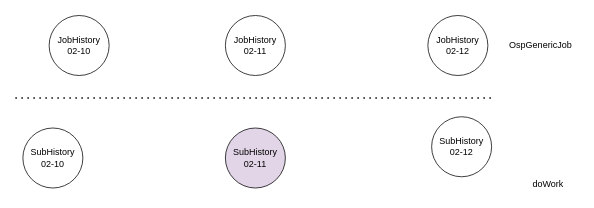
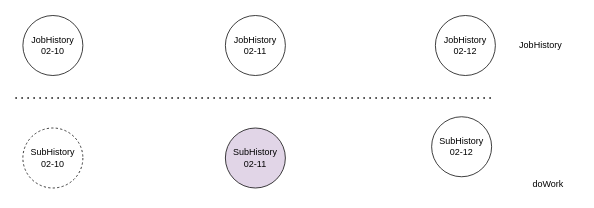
- <mxCell id="2" value="JobHistory&lt;br&gt;02-10" style="ellipse;whiteSpace=wrap;html=1;aspect=fixed;" vertex="1" parent="1"><mxGeometry x="65" y="20" width="80" height="80" as="geometry" /></mxCell>
+ <mxCell id="2" value="JobHistory&lt;br&gt;02-10" style="ellipse;whiteSpace=wrap;html=1;aspect=fixed;" vertex="1" parent="1"><mxGeometry x="30" y="20" width="80" height="80" as="geometry" /></mxCell>
- <mxCell id="5" value="JobHistory&lt;br&gt;02-12" style="ellipse;whiteSpace=wrap;html=1;aspect=fixed;" vertex="1" parent="1"><mxGeometry x="570" y="20" width="80" height="80" as="geometry" /></mxCell>
+ <mxCell id="5" value="JobHistory&lt;br&gt;02-12" style="ellipse;whiteSpace=wrap;html=1;aspect=fixed;" vertex="1" parent="1"><mxGeometry x="580" y="20" width="80" height="80" as="geometry" /></mxCell>
- <mxCell id="6" value="OspGenericJob" style="text;html=1;align=center;verticalAlign=middle;resizable=0;points=[];autosize=1;strokeColor=none;fillColor=none;" vertex="1" parent="1"><mxGeometry x="670" y="50" width="100" height="20" as="geometry" /></mxCell>
+ <mxCell id="6" value="JobHistory" style="text;html=1;align=center;verticalAlign=middle;resizable=0;points=[];autosize=1;strokeColor=none;fillColor=none;" vertex="1" parent="1"><mxGeometry x="670" y="50" width="100" height="20" as="geometry" /></mxCell>
- <mxCell id="8" value="SubHistory&lt;br&gt;02-10" style="ellipse;whiteSpace=wrap;html=1;aspect=fixed;" vertex="1" parent="1"><mxGeometry x="30" y="170" width="80" height="80" as="geometry" /></mxCell>
+ <mxCell id="8" value="SubHistory&lt;br&gt;02-10" style="ellipse;whiteSpace=wrap;html=1;aspect=fixed;dashed=1;" vertex="1" parent="1"><mxGeometry x="30" y="170" width="80" height="80" as="geometry" /></mxCell>
